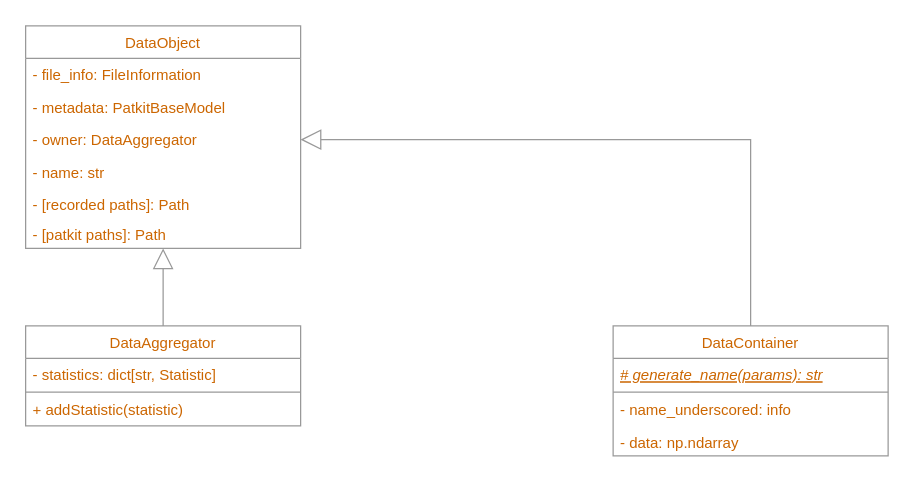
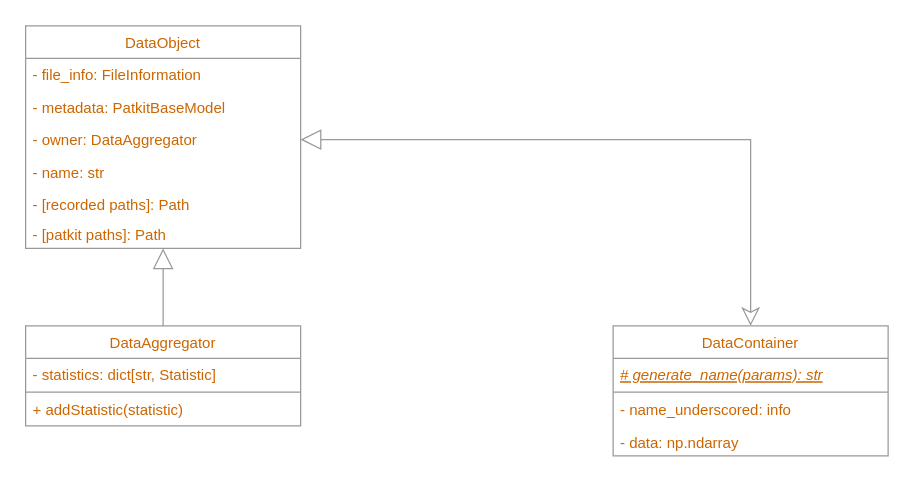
- <mxCell id="10" value="" style="endArrow=none;html=1;endSize=12;startArrow=block;startSize=14;startFill=0;edgeStyle=orthogonalEdgeStyle;rounded=0;fontColor=#CC6600;strokeColor=#999999;exitX=1;exitY=0.5;exitDx=0;exitDy=0;endFill=0;entryX=0.5;entryY=0;entryDx=0;entryDy=0;" parent="1" source="5" target="11" edge="1"><mxGeometry relative="1" as="geometry"><mxPoint x="418" y="170" as="sourcePoint" /><mxPoint x="460" y="210" as="targetPoint" /></mxGeometry></mxCell>
+ <mxCell id="10" value="" style="endArrow=classic;html=1;endSize=12;startArrow=block;startSize=14;startFill=0;edgeStyle=orthogonalEdgeStyle;rounded=0;fontColor=#CC6600;strokeColor=#999999;exitX=1;exitY=0.5;exitDx=0;exitDy=0;endFill=0;entryX=0.5;entryY=0;entryDx=0;entryDy=0;" parent="1" source="5" target="11" edge="1"><mxGeometry relative="1" as="geometry"><mxPoint x="418" y="170" as="sourcePoint" /><mxPoint x="460" y="210" as="targetPoint" /></mxGeometry></mxCell>
